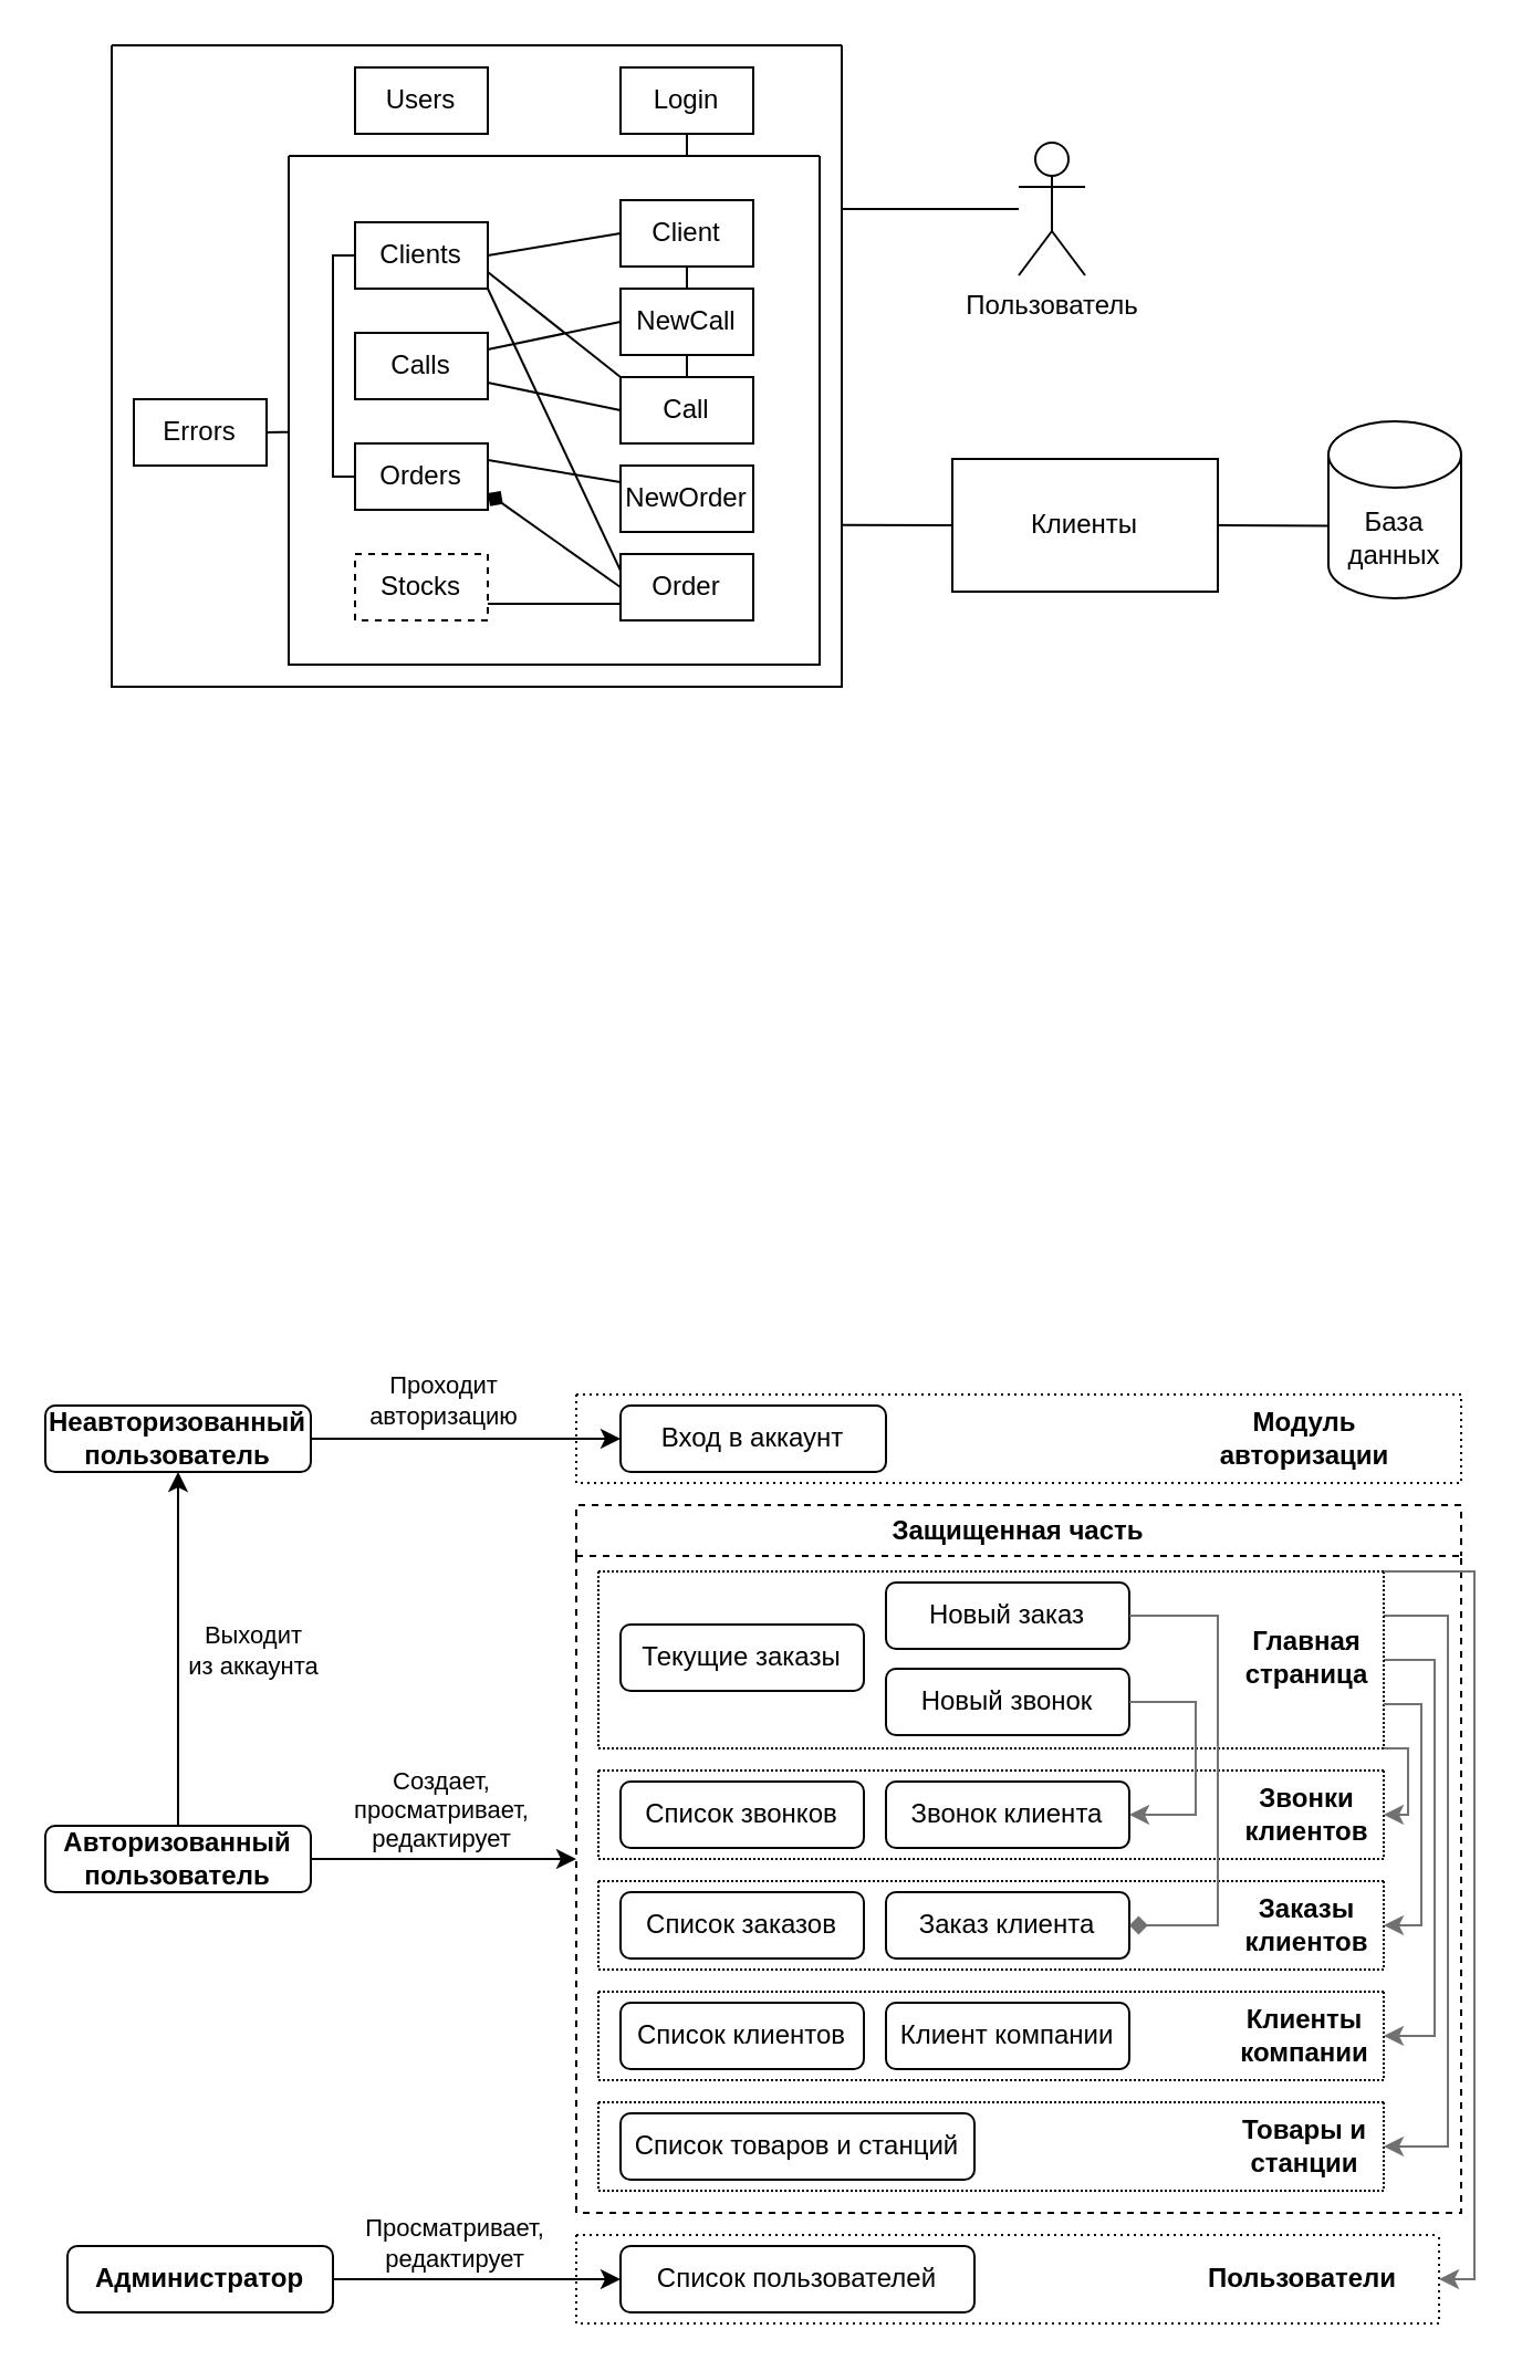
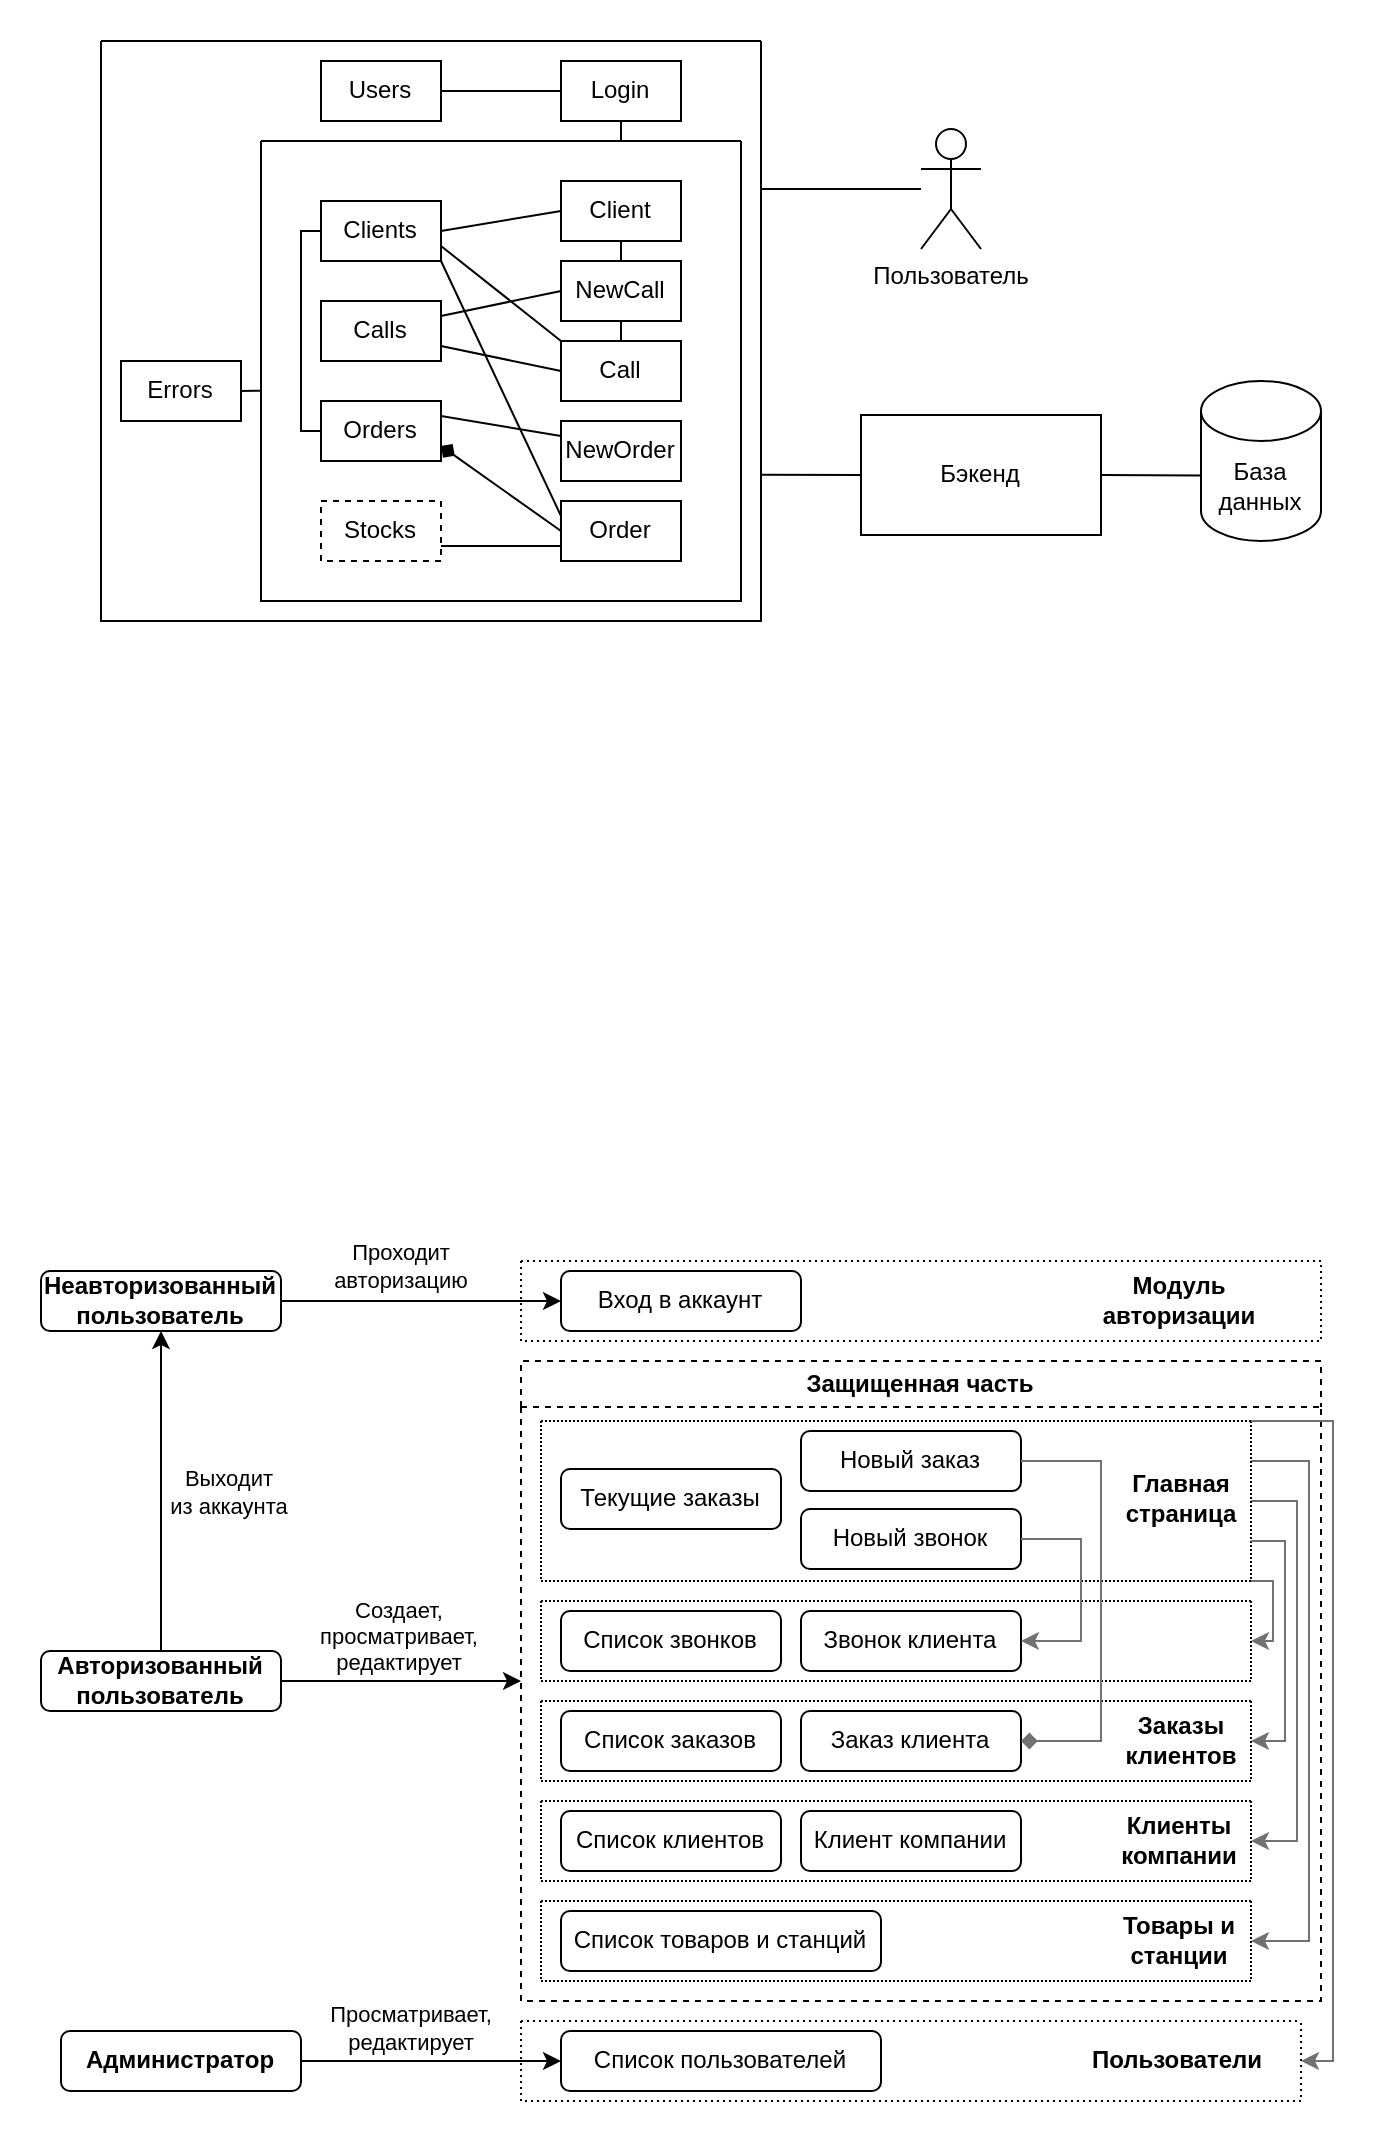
+ <mxCell id="27" value="" style="endArrow=none;html=1;rounded=0;entryX=1;entryY=0.5;entryDx=0;entryDy=0;exitX=0;exitY=0.5;exitDx=0;exitDy=0;" parent="2" source="5" target="3" edge="1"><mxGeometry width="50" height="50" relative="1" as="geometry"><mxPoint x="200" y="150" as="sourcePoint" /><mxPoint x="250" y="100" as="targetPoint" /></mxGeometry></mxCell>
- <mxCell id="33" value="Клиенты" style="rounded=0;whiteSpace=wrap;html=1;" parent="1" vertex="1"><mxGeometry x="430" y="207" width="120" height="60" as="geometry" /></mxCell>
+ <mxCell id="33" value="Бэкенд" style="rounded=0;whiteSpace=wrap;html=1;" parent="1" vertex="1"><mxGeometry x="430" y="207" width="120" height="60" as="geometry" /></mxCell>
- <mxCell id="48" value="Звонки&lt;br&gt;клиентов" style="text;html=1;align=center;verticalAlign=middle;resizable=0;points=[];autosize=1;strokeColor=none;fillColor=none;fontStyle=1" parent="47" vertex="1"><mxGeometry x="285" width="70" height="40" as="geometry" /></mxCell>
